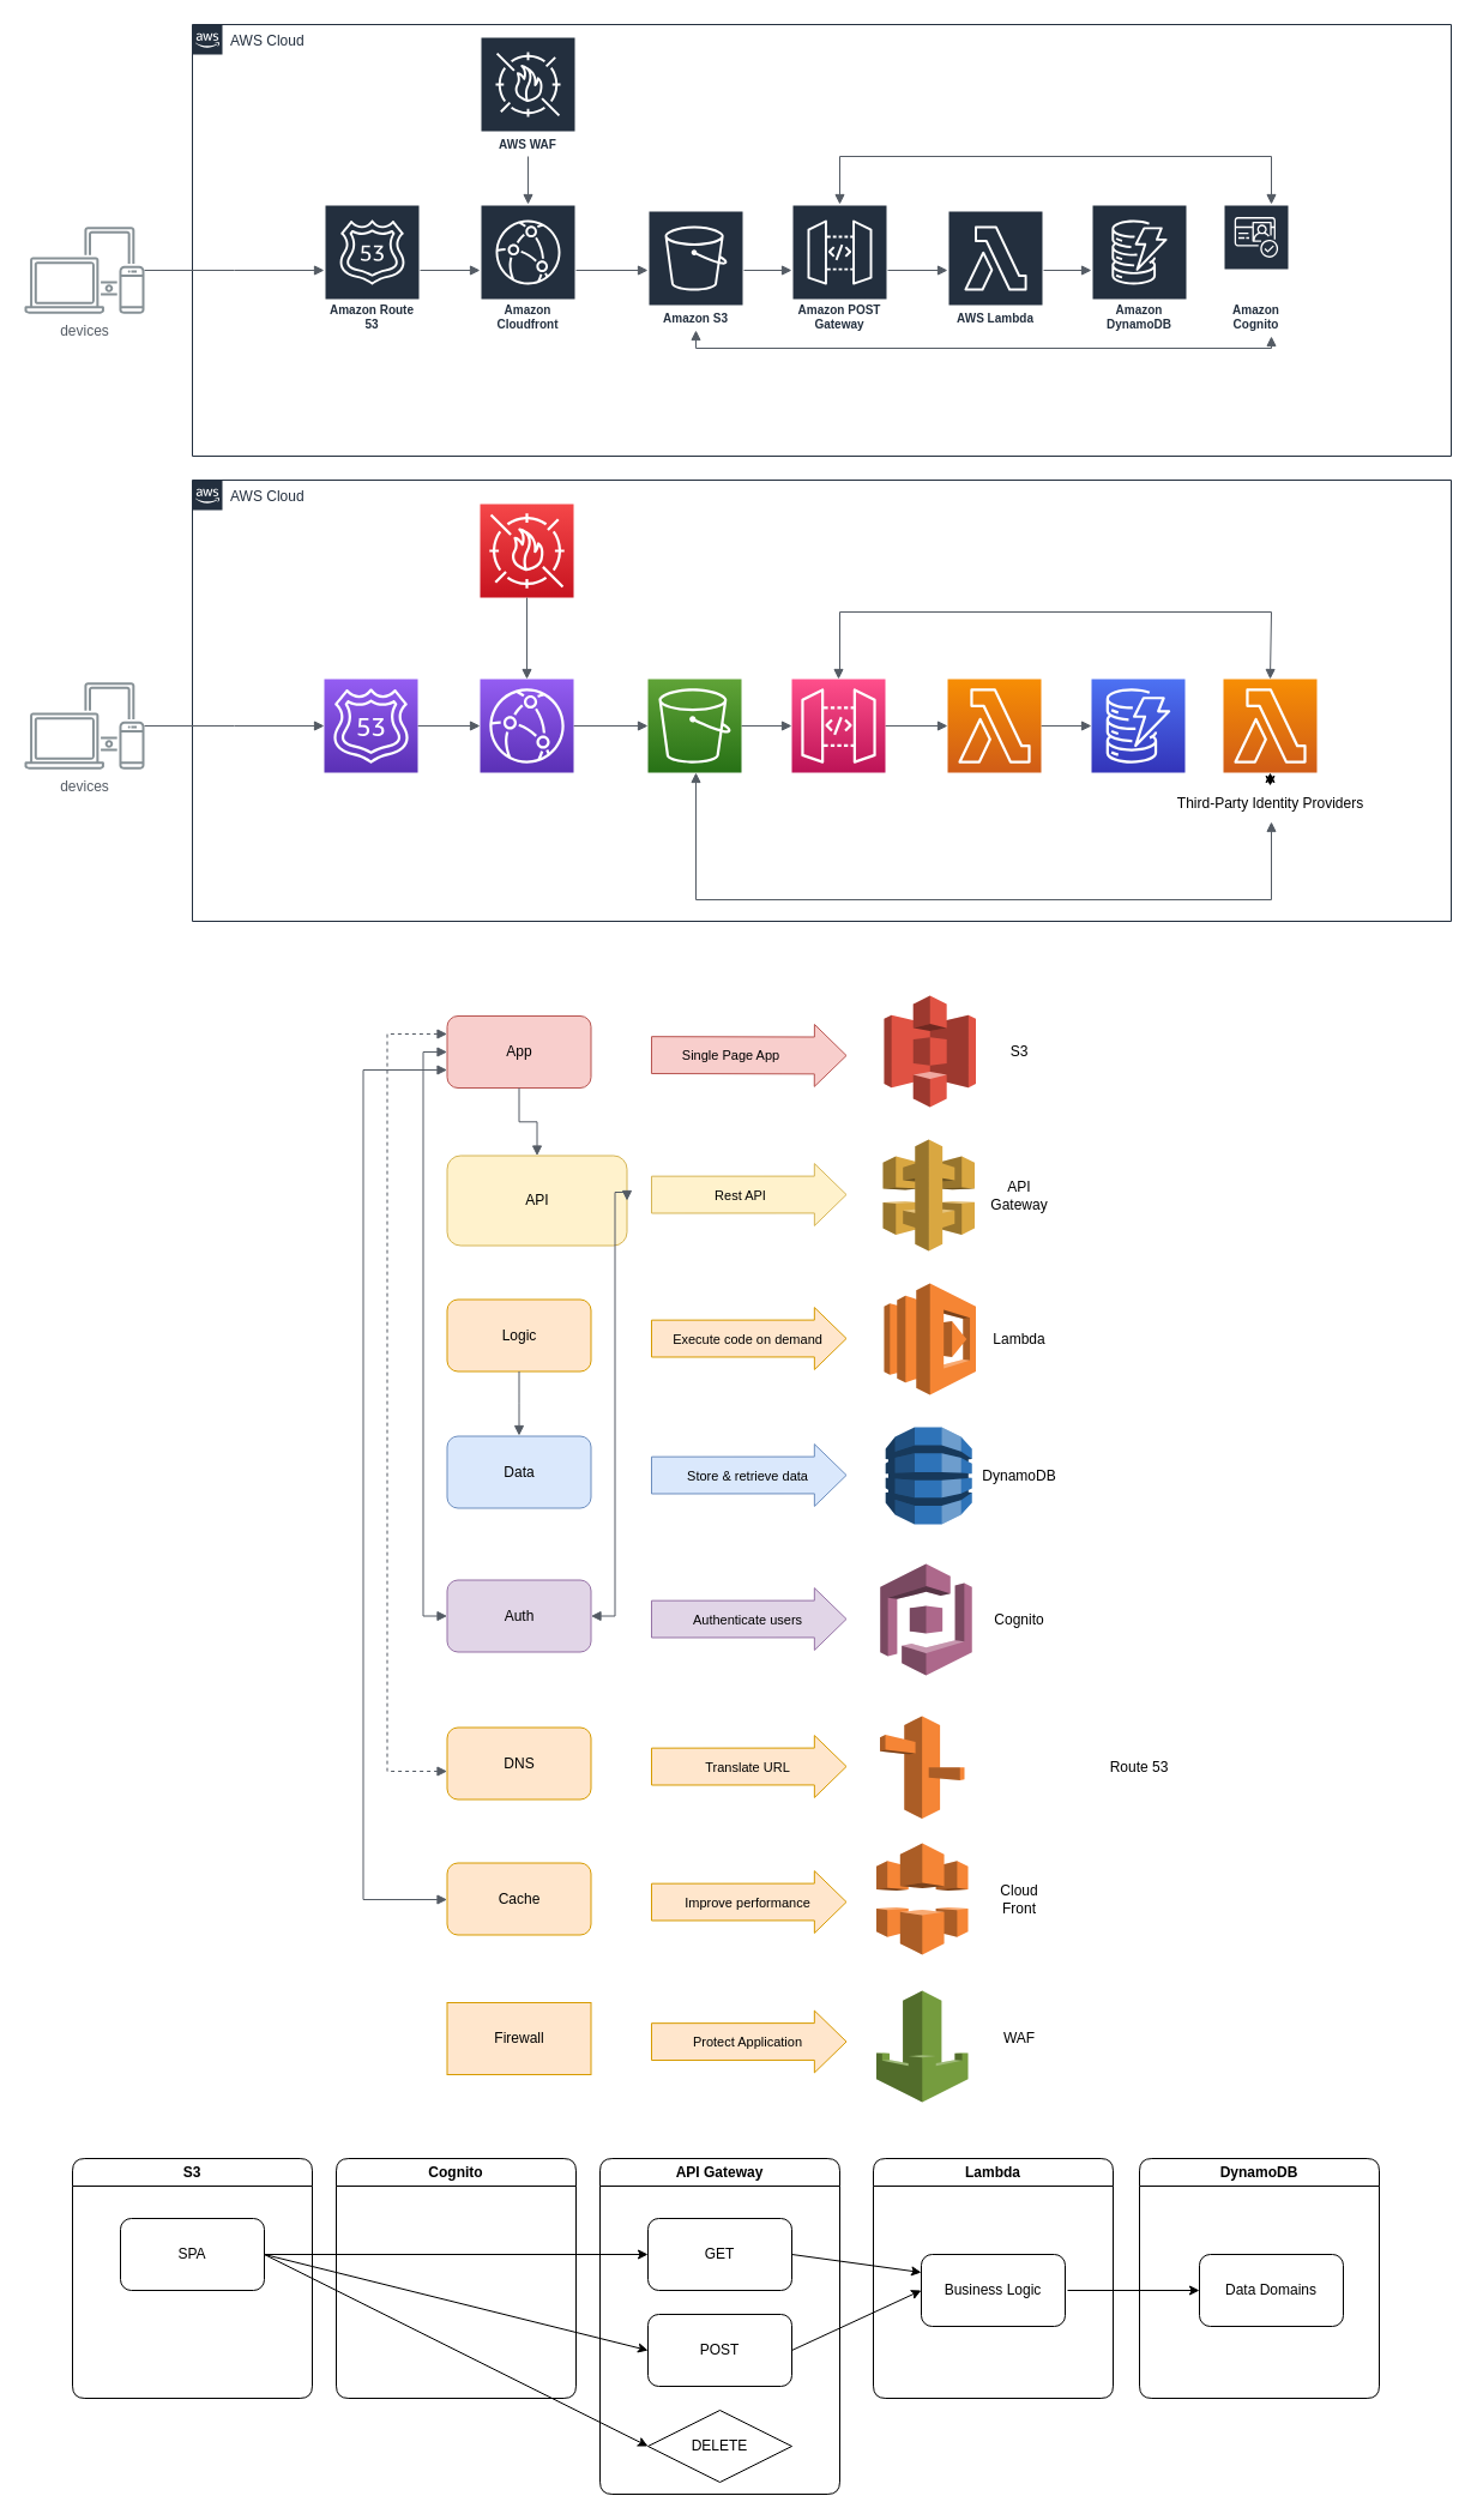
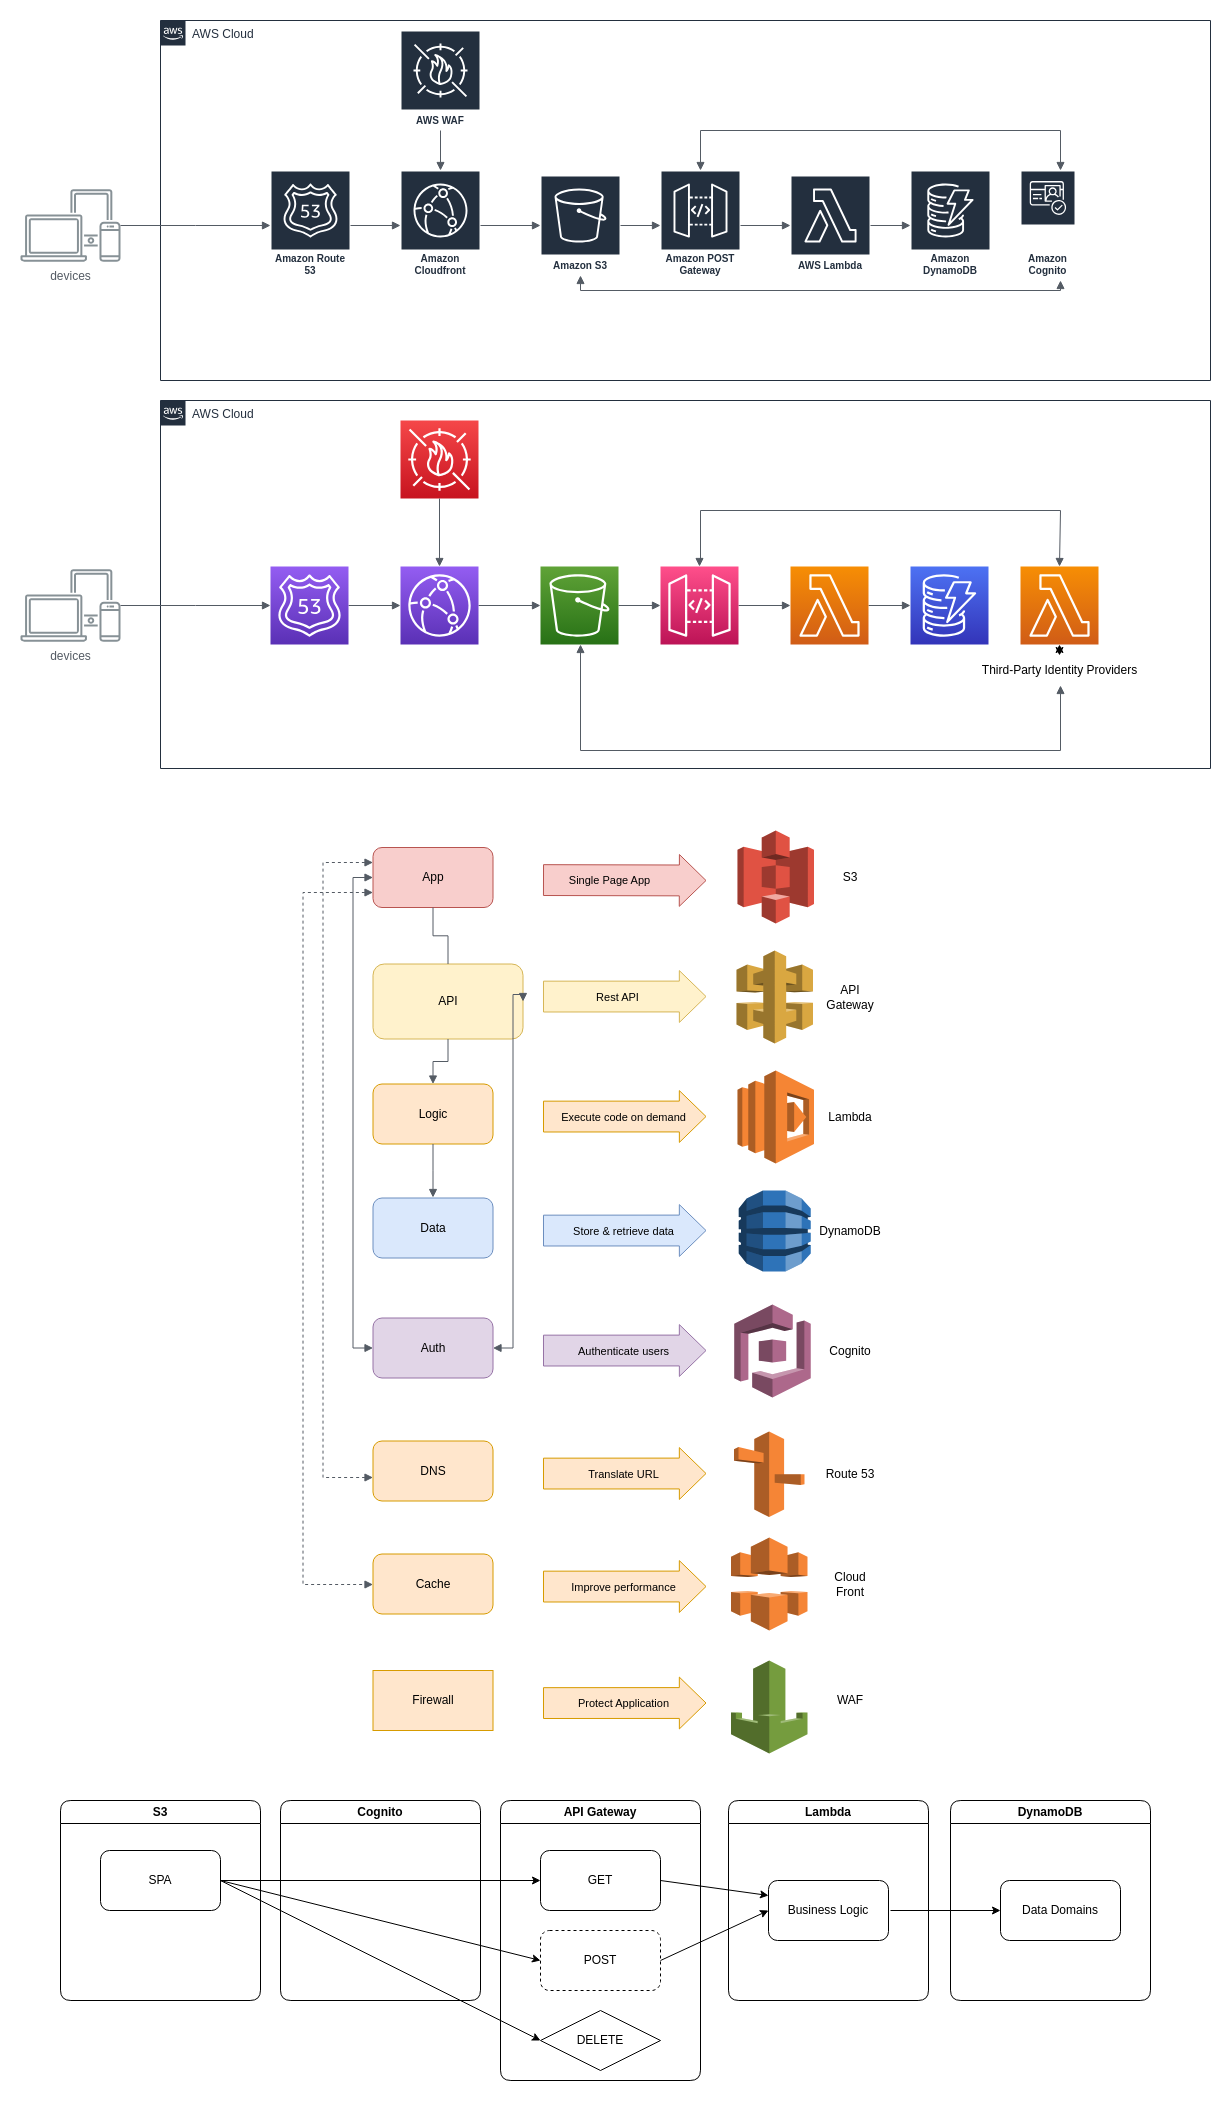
- <mxCell id="22" value="" style="edgeStyle=orthogonalEdgeStyle;html=1;endArrow=block;elbow=vertical;startArrow=none;endFill=1;strokeColor=#545B64;rounded=0;exitX=0.5;exitY=1;exitDx=0;exitDy=0;entryX=0.5;entryY=0;entryDx=0;entryDy=0;" parent="1" source="8" target="9" edge="1"><mxGeometry width="100" relative="1" as="geometry"><mxPoint x="432.5" y="927" as="sourcePoint" /><mxPoint x="532.5" y="927" as="targetPoint" /></mxGeometry></mxCell>
+ <mxCell id="22" value="" style="edgeStyle=orthogonalEdgeStyle;html=1;endArrow=none;elbow=vertical;startArrow=none;endFill=1;strokeColor=#545B64;rounded=0;exitX=0.5;exitY=1;exitDx=0;exitDy=0;entryX=0.5;entryY=0;entryDx=0;entryDy=0;" parent="1" source="8" target="9" edge="1"><mxGeometry width="100" relative="1" as="geometry"><mxPoint x="432.5" y="927" as="sourcePoint" /><mxPoint x="532.5" y="927" as="targetPoint" /></mxGeometry></mxCell>
+ <mxCell id="23" value="" style="edgeStyle=orthogonalEdgeStyle;html=1;endArrow=block;elbow=vertical;startArrow=none;endFill=1;strokeColor=#545B64;rounded=0;entryX=0.5;entryY=0;entryDx=0;entryDy=0;" parent="1" source="9" target="10" edge="1"><mxGeometry width="100" relative="1" as="geometry"><mxPoint x="432.08" y="1023.5" as="sourcePoint" /><mxPoint x="432.08" y="1080" as="targetPoint" /></mxGeometry></mxCell>
- <mxCell id="43" value="" style="edgeStyle=orthogonalEdgeStyle;html=1;endArrow=block;elbow=vertical;startArrow=block;startFill=1;endFill=1;strokeColor=#545B64;rounded=0;exitX=0;exitY=0.75;exitDx=0;exitDy=0;" parent="1" source="8" target="39" edge="1"><mxGeometry width="100" relative="1" as="geometry"><mxPoint x="342.5" y="892" as="sourcePoint" /><mxPoint x="342.5" y="1507" as="targetPoint" /><Array as="points"><mxPoint x="302.5" y="892" /><mxPoint x="302.5" y="1584" /></Array></mxGeometry></mxCell>
+ <mxCell id="43" value="" style="edgeStyle=orthogonalEdgeStyle;html=1;endArrow=block;elbow=vertical;startArrow=block;startFill=1;endFill=1;strokeColor=#545B64;rounded=0;exitX=0;exitY=0.75;exitDx=0;exitDy=0;dashed=1;" parent="1" source="8" target="39" edge="1"><mxGeometry width="100" relative="1" as="geometry"><mxPoint x="342.5" y="892" as="sourcePoint" /><mxPoint x="342.5" y="1507" as="targetPoint" /><Array as="points"><mxPoint x="302.5" y="892" /><mxPoint x="302.5" y="1584" /></Array></mxGeometry></mxCell>
- <mxCell id="32" value="Route 53" style="text;html=1;strokeColor=none;fillColor=none;align=center;verticalAlign=middle;whiteSpace=wrap;rounded=1;" parent="1" vertex="1"><mxGeometry x="920" y="1458.5" width="60" height="30" as="geometry" /></mxCell>
+ <mxCell id="32" value="Route 53" style="text;html=1;strokeColor=none;fillColor=none;align=center;verticalAlign=middle;whiteSpace=wrap;rounded=1;" parent="1" vertex="1"><mxGeometry x="820" y="1458.5" width="60" height="30" as="geometry" /></mxCell>
- <mxCell id="48" value="POST" style="rounded=1;whiteSpace=wrap;html=1;labelBackgroundColor=none;" parent="46" vertex="1"><mxGeometry x="40" y="130" width="120" height="60" as="geometry" /></mxCell>
+ <mxCell id="48" value="POST" style="rounded=1;whiteSpace=wrap;html=1;labelBackgroundColor=none;dashed=1;" parent="46" vertex="1"><mxGeometry x="40" y="130" width="120" height="60" as="geometry" /></mxCell>
